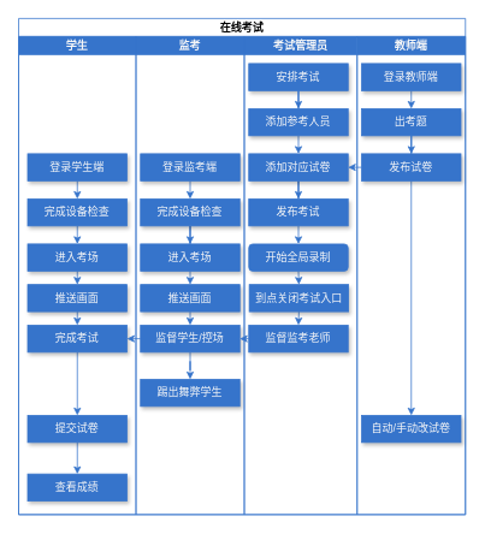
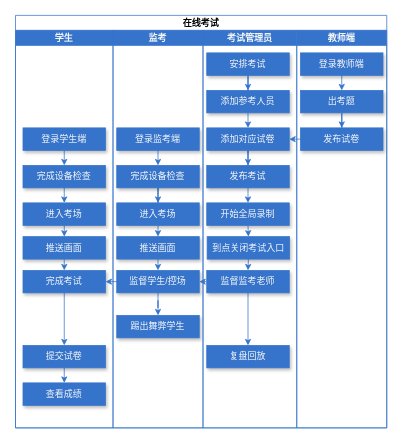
- <mxCell id="43" value="开始全局录制" style="whiteSpace=wrap;html=1;fontColor=#F7F7F7;fillColor=#3674CB;shadow=1;strokeColor=#3674CB;rounded=1;" parent="30" vertex="1"><mxGeometry x="5" y="230" width="110" height="30" as="geometry" /></mxCell>
+ <mxCell id="43" value="开始全局录制" style="rounded=0;whiteSpace=wrap;html=1;fontColor=#F7F7F7;fillColor=#3674CB;shadow=1;strokeColor=#3674CB;" parent="30" vertex="1"><mxGeometry x="5" y="230" width="110" height="30" as="geometry" /></mxCell>
- <mxCell id="48" style="edgeStyle=orthogonalEdgeStyle;rounded=0;orthogonalLoop=1;jettySize=auto;html=1;exitX=0.5;exitY=1;exitDx=0;exitDy=0;entryX=0.5;entryY=0;entryDx=0;entryDy=0;fontColor=#F7F7F7;strokeColor=#3674CB;" parent="46" source="49" target="53" edge="1"><mxGeometry relative="1" as="geometry" /></mxCell>
+ <mxCell id="39" style="edgeStyle=orthogonalEdgeStyle;rounded=0;orthogonalLoop=1;jettySize=auto;html=1;exitX=0.5;exitY=1;exitDx=0;exitDy=0;entryX=0.5;entryY=0;entryDx=0;entryDy=0;fontColor=#F7F7F7;strokeColor=#3674CB;" parent="30" source="40" target="41" edge="1"><mxGeometry relative="1" as="geometry"><mxPoint x="60.5" y="370" as="targetPoint" /></mxGeometry></mxCell>
+ <mxCell id="41" value="复盘回放" style="rounded=0;whiteSpace=wrap;html=1;fontColor=#F7F7F7;fillColor=#3674CB;shadow=1;strokeColor=#3674CB;" parent="30" vertex="1"><mxGeometry x="5" y="420" width="110" height="30" as="geometry" /></mxCell>
- <mxCell id="53" value="自动/手动改试卷" style="rounded=0;whiteSpace=wrap;html=1;fontColor=#F7F7F7;fillColor=#3674CB;shadow=1;strokeColor=#3674CB;" parent="46" vertex="1"><mxGeometry x="5" y="420" width="110" height="30" as="geometry" /></mxCell>
- <mxCell id="14" value="查看成绩" style="rounded=0;whiteSpace=wrap;html=1;fontColor=#F7F7F7;fillColor=#3674CB;shadow=1;strokeColor=#3674CB;" parent="3" vertex="1"><mxGeometry x="10" y="485" width="110" height="30" as="geometry" /></mxCell>
+ <mxCell id="14" value="查看成绩" style="rounded=0;whiteSpace=wrap;html=1;fontColor=#F7F7F7;fillColor=#3674CB;shadow=1;strokeColor=#3674CB;" parent="3" vertex="1"><mxGeometry x="10" y="470" width="110" height="30" as="geometry" /></mxCell>
